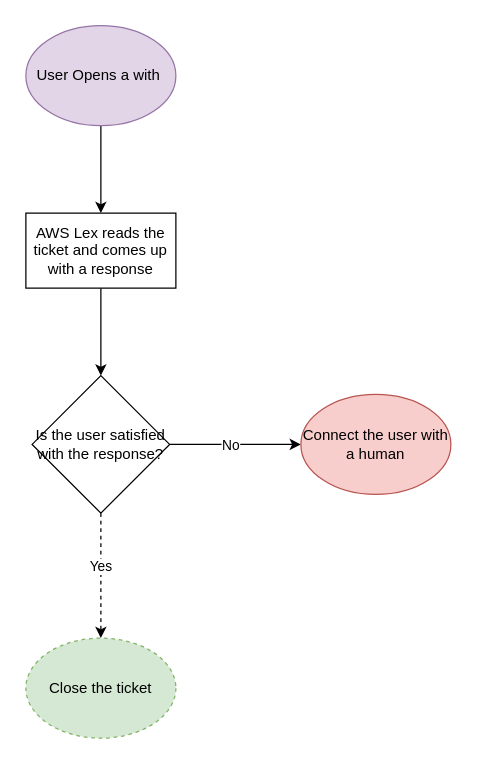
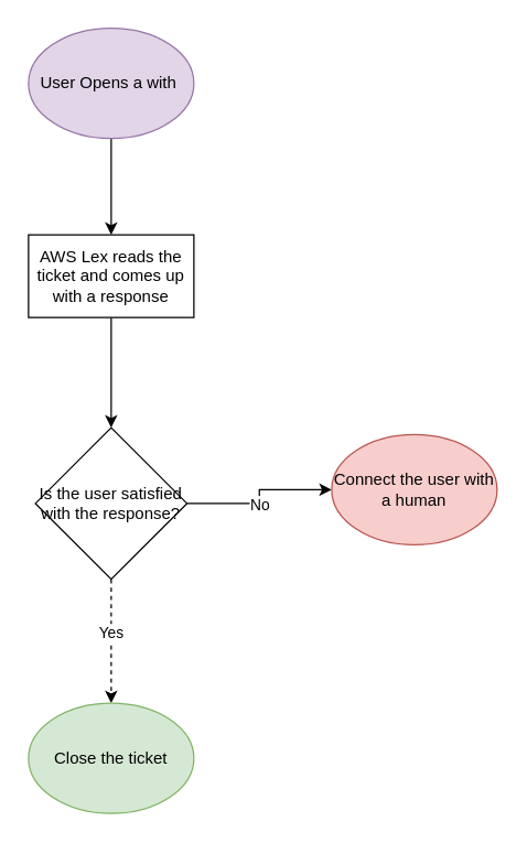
- <mxCell id="10" value="Is the user satisfied with the response?" style="rhombus;whiteSpace=wrap;html=1;" vertex="1" parent="1"><mxGeometry x="25" y="300" width="110" height="110" as="geometry" /></mxCell>
+ <mxCell id="10" value="Is the user satisfied with the response?" style="rhombus;whiteSpace=wrap;html=1;" vertex="1" parent="1"><mxGeometry x="25" y="310" width="110" height="110" as="geometry" /></mxCell>
- <mxCell id="11" value="Close the ticket" style="ellipse;whiteSpace=wrap;html=1;fillColor=#d5e8d4;strokeColor=#82b366;dashed=1;" vertex="1" parent="1"><mxGeometry x="20" y="510" width="120" height="80" as="geometry" /></mxCell>
+ <mxCell id="11" value="Close the ticket" style="ellipse;whiteSpace=wrap;html=1;fillColor=#d5e8d4;strokeColor=#82b366;" vertex="1" parent="1"><mxGeometry x="20" y="510" width="120" height="80" as="geometry" /></mxCell>
